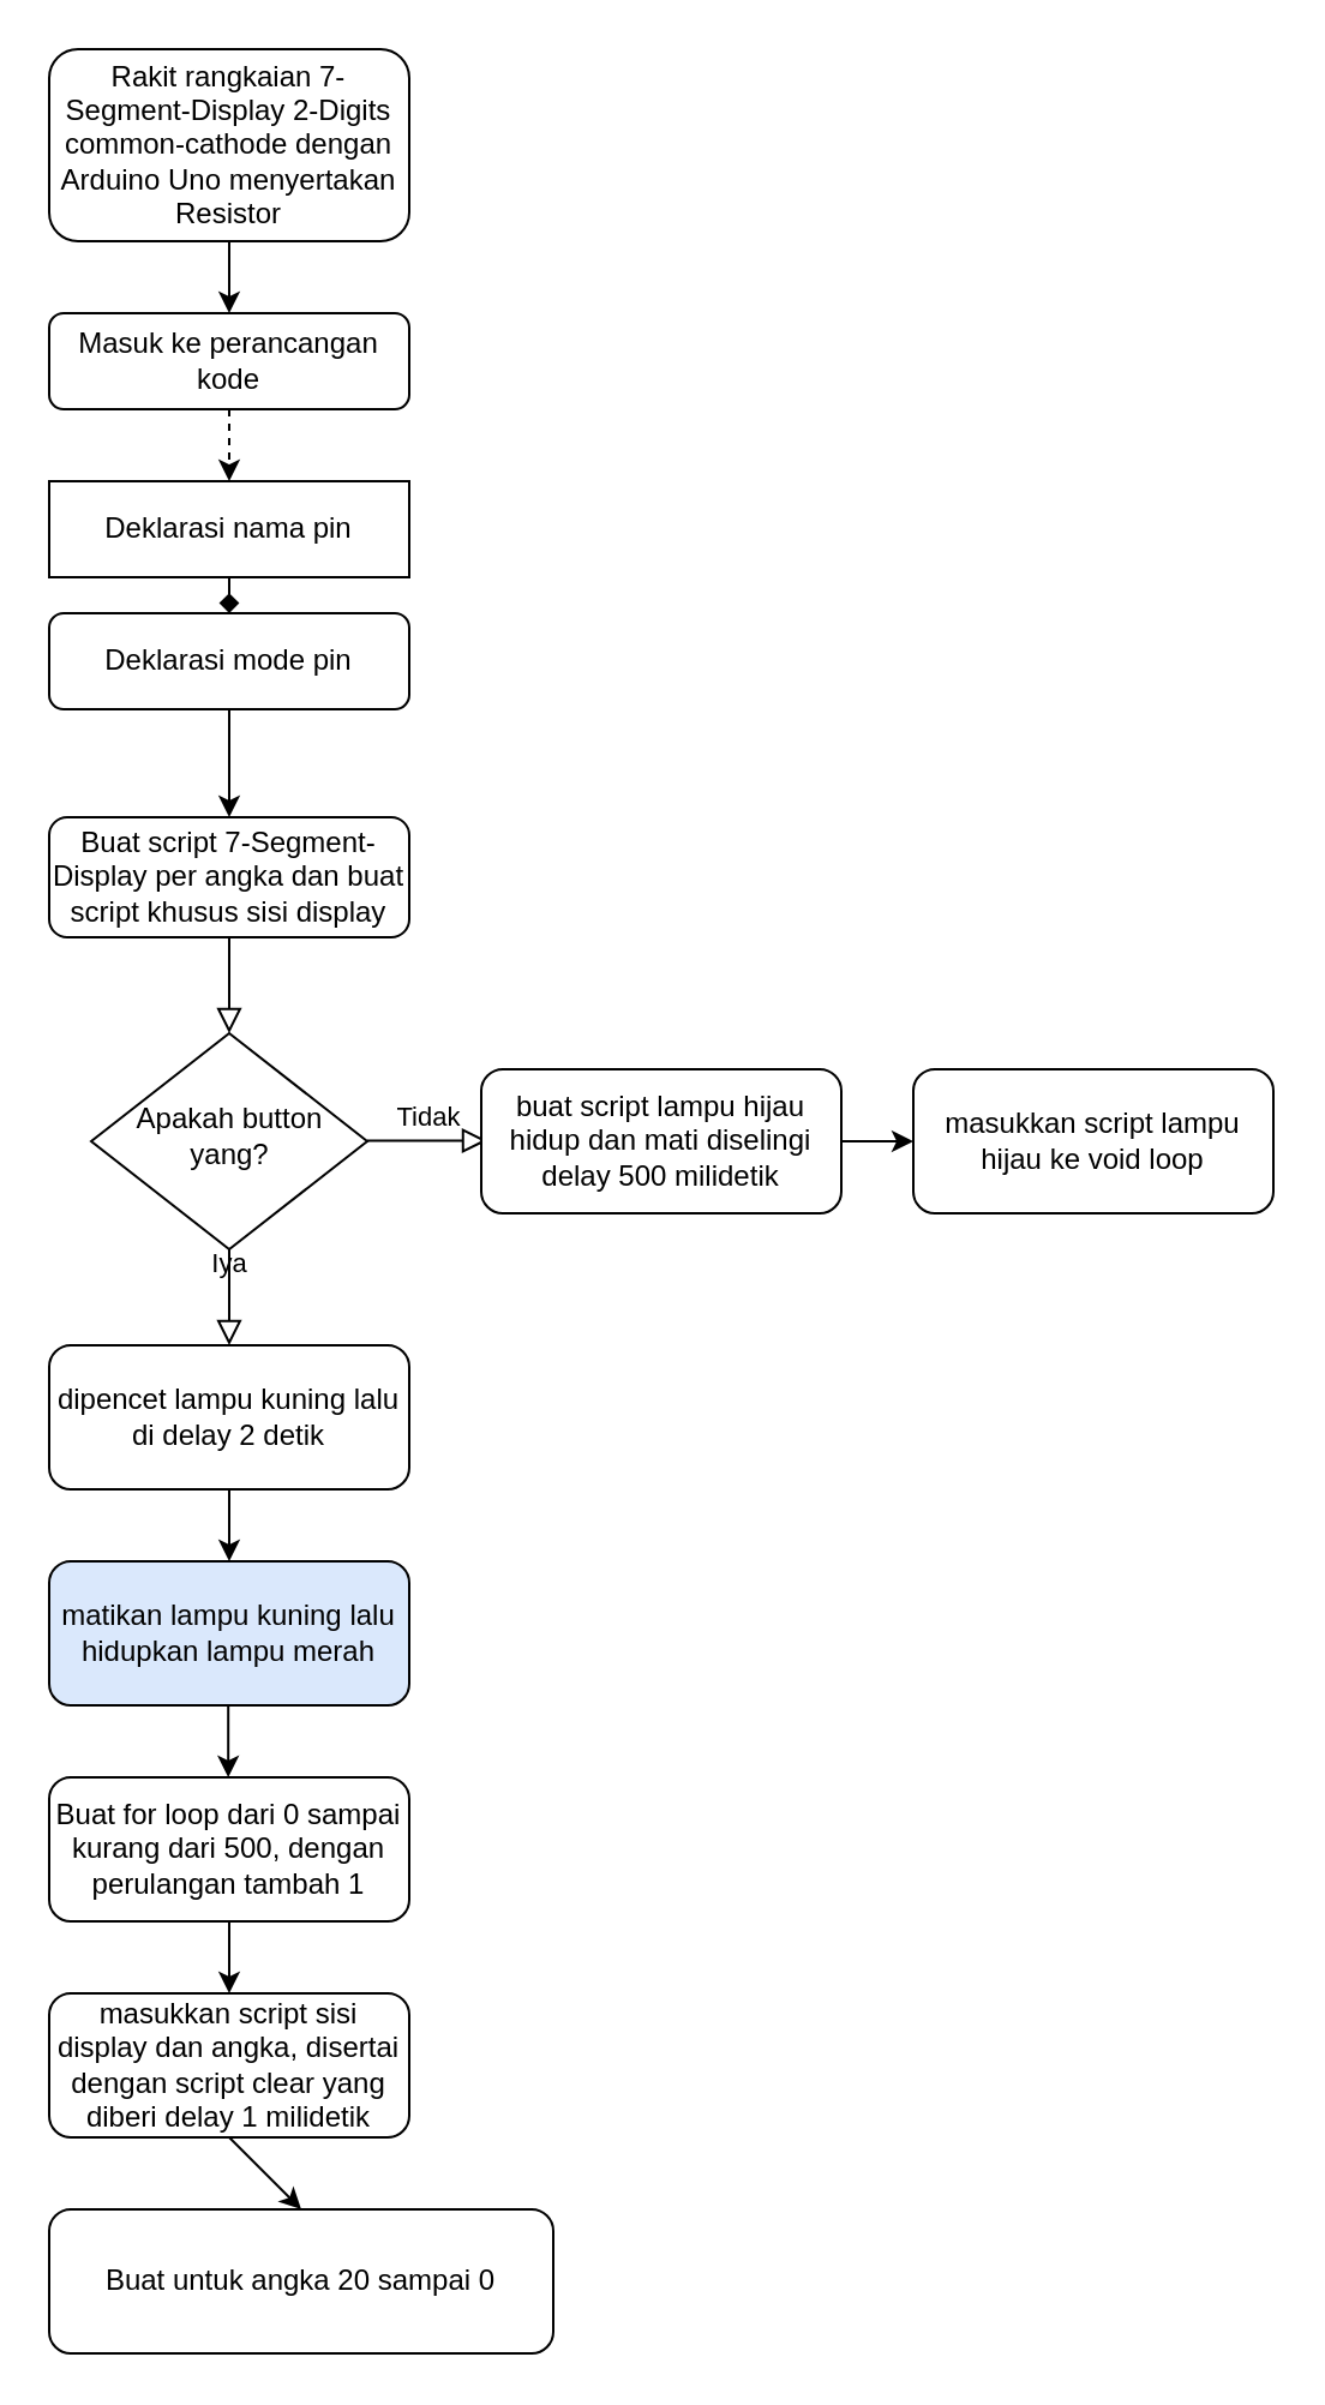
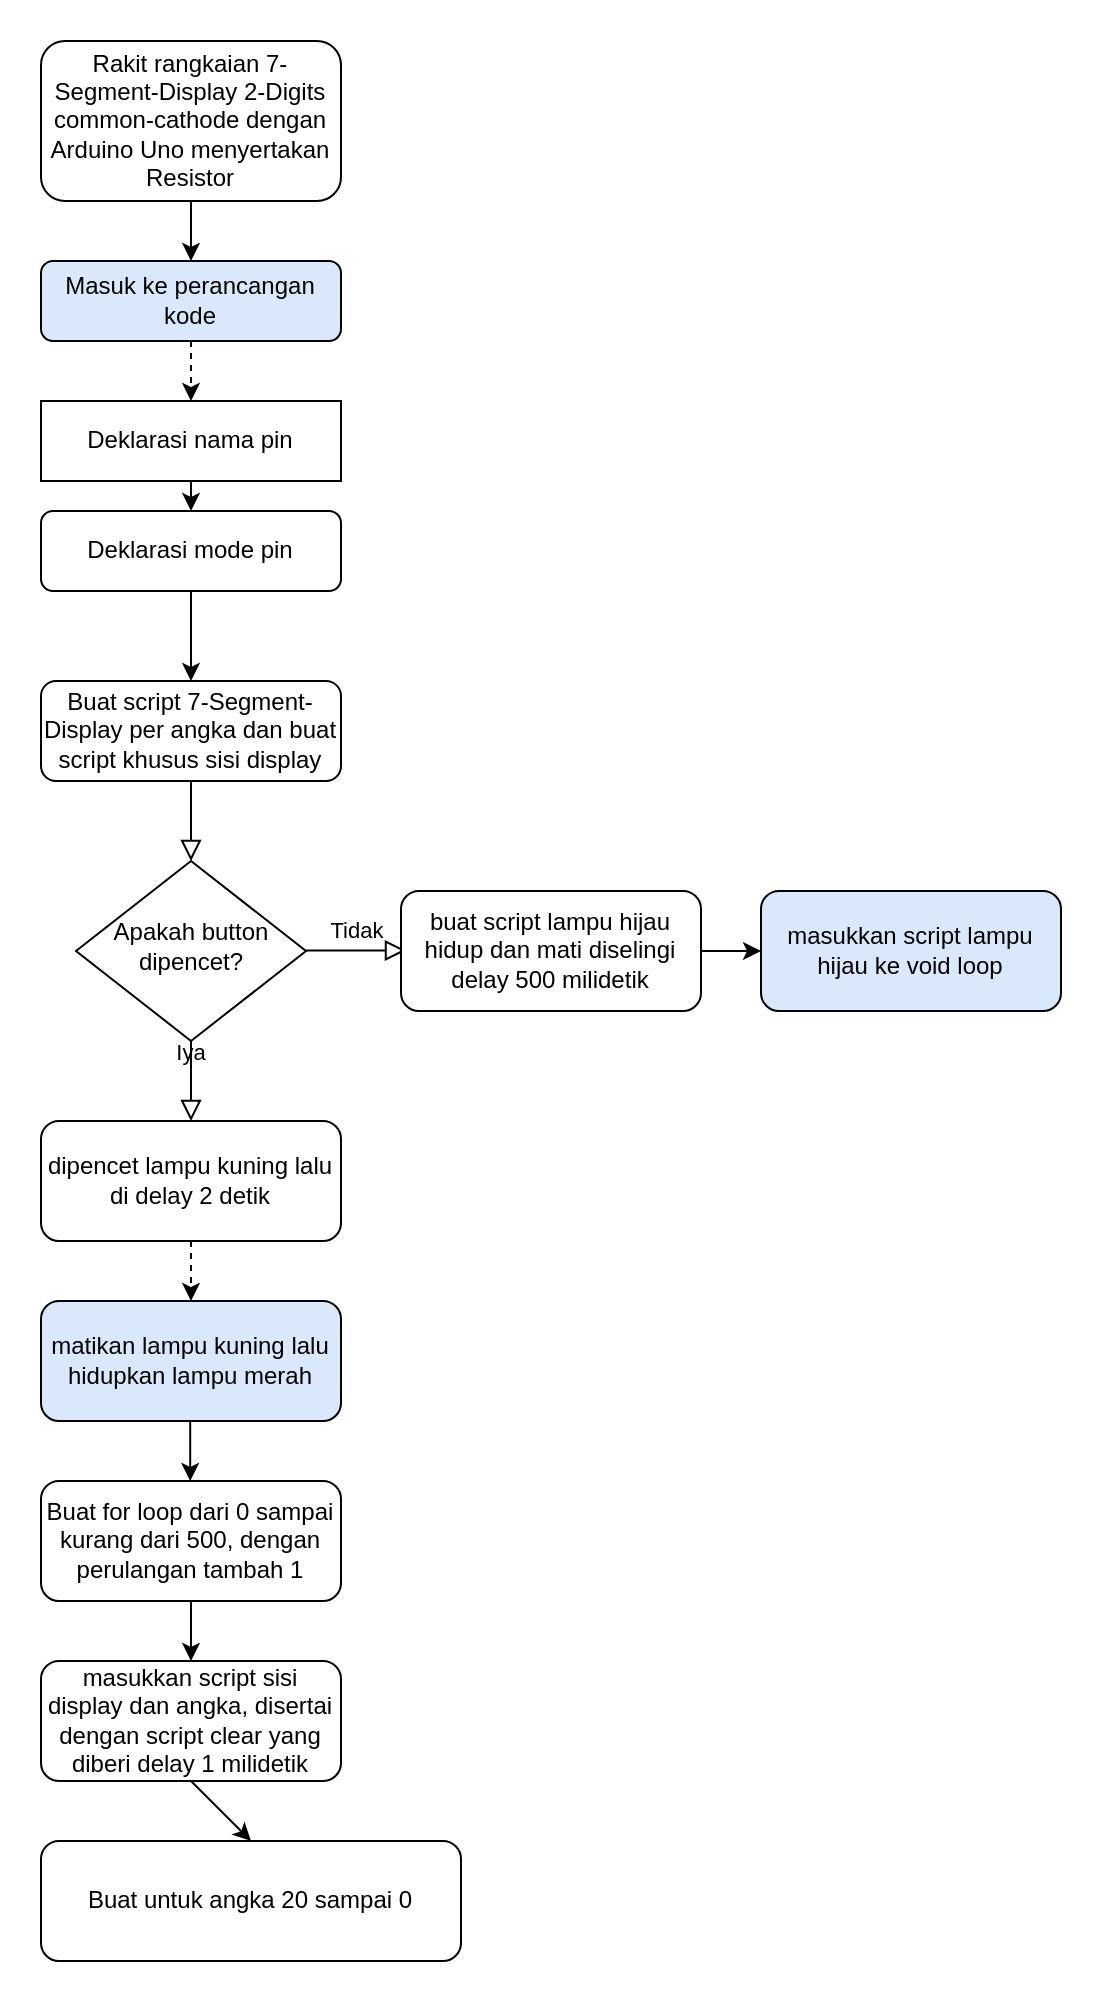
- <mxCell id="9" value="Masuk ke perancangan kode" style="rounded=1;whiteSpace=wrap;html=1;fontSize=12;glass=0;strokeWidth=1;shadow=0;" vertex="1" parent="1"><mxGeometry x="20" y="130" width="150" height="40" as="geometry" /></mxCell>
+ <mxCell id="9" value="Masuk ke perancangan kode" style="rounded=1;whiteSpace=wrap;html=1;fontSize=12;glass=0;strokeWidth=1;shadow=0;fillColor=#dae8fc;" vertex="1" parent="1"><mxGeometry x="20" y="130" width="150" height="40" as="geometry" /></mxCell>
- <mxCell id="4" value="" style="endArrow=diamond;html=1;rounded=0;exitX=0.5;exitY=1;exitDx=0;exitDy=0;entryX=0.5;entryY=0;entryDx=0;entryDy=0;" edge="1" parent="1" source="2" target="3"><mxGeometry width="50" height="50" relative="1" as="geometry"><mxPoint x="70" y="370" as="sourcePoint" /><mxPoint x="120" y="320" as="targetPoint" /></mxGeometry></mxCell>
+ <mxCell id="4" value="" style="endArrow=classic;html=1;rounded=0;exitX=0.5;exitY=1;exitDx=0;exitDy=0;entryX=0.5;entryY=0;entryDx=0;entryDy=0;" edge="1" parent="1" source="2" target="3"><mxGeometry width="50" height="50" relative="1" as="geometry"><mxPoint x="70" y="370" as="sourcePoint" /><mxPoint x="120" y="320" as="targetPoint" /></mxGeometry></mxCell>
- <mxCell id="17" value="Apakah button yang?" style="rhombus;whiteSpace=wrap;html=1;shadow=0;fontFamily=Helvetica;fontSize=12;align=center;strokeWidth=1;spacing=6;spacingTop=-4;" vertex="1" parent="1"><mxGeometry x="37.5" y="430" width="115" height="90" as="geometry" /></mxCell>
+ <mxCell id="17" value="Apakah button dipencet?" style="rhombus;whiteSpace=wrap;html=1;shadow=0;fontFamily=Helvetica;fontSize=12;align=center;strokeWidth=1;spacing=6;spacingTop=-4;" vertex="1" parent="1"><mxGeometry x="37.5" y="430" width="115" height="90" as="geometry" /></mxCell>
- <mxCell id="21" value="masukkan script lampu hijau ke void loop" style="rounded=1;whiteSpace=wrap;html=1;fontSize=12;glass=0;strokeWidth=1;shadow=0;" vertex="1" parent="1"><mxGeometry x="380" y="445" width="150" height="60" as="geometry" /></mxCell>
+ <mxCell id="21" value="masukkan script lampu hijau ke void loop" style="rounded=1;whiteSpace=wrap;html=1;fontSize=12;glass=0;strokeWidth=1;shadow=0;fillColor=#dae8fc;" vertex="1" parent="1"><mxGeometry x="380" y="445" width="150" height="60" as="geometry" /></mxCell>
- <mxCell id="25" value="" style="endArrow=classic;html=1;rounded=0;exitX=0.5;exitY=1;exitDx=0;exitDy=0;entryX=0.5;entryY=0;entryDx=0;entryDy=0;" edge="1" parent="1" source="23" target="24"><mxGeometry width="50" height="50" relative="1" as="geometry"><mxPoint x="160" y="670" as="sourcePoint" /><mxPoint x="210" y="620" as="targetPoint" /></mxGeometry></mxCell>
+ <mxCell id="25" value="" style="endArrow=classic;html=1;rounded=0;exitX=0.5;exitY=1;exitDx=0;exitDy=0;entryX=0.5;entryY=0;entryDx=0;entryDy=0;dashed=1;" edge="1" parent="1" source="23" target="24"><mxGeometry width="50" height="50" relative="1" as="geometry"><mxPoint x="160" y="670" as="sourcePoint" /><mxPoint x="210" y="620" as="targetPoint" /></mxGeometry></mxCell>
